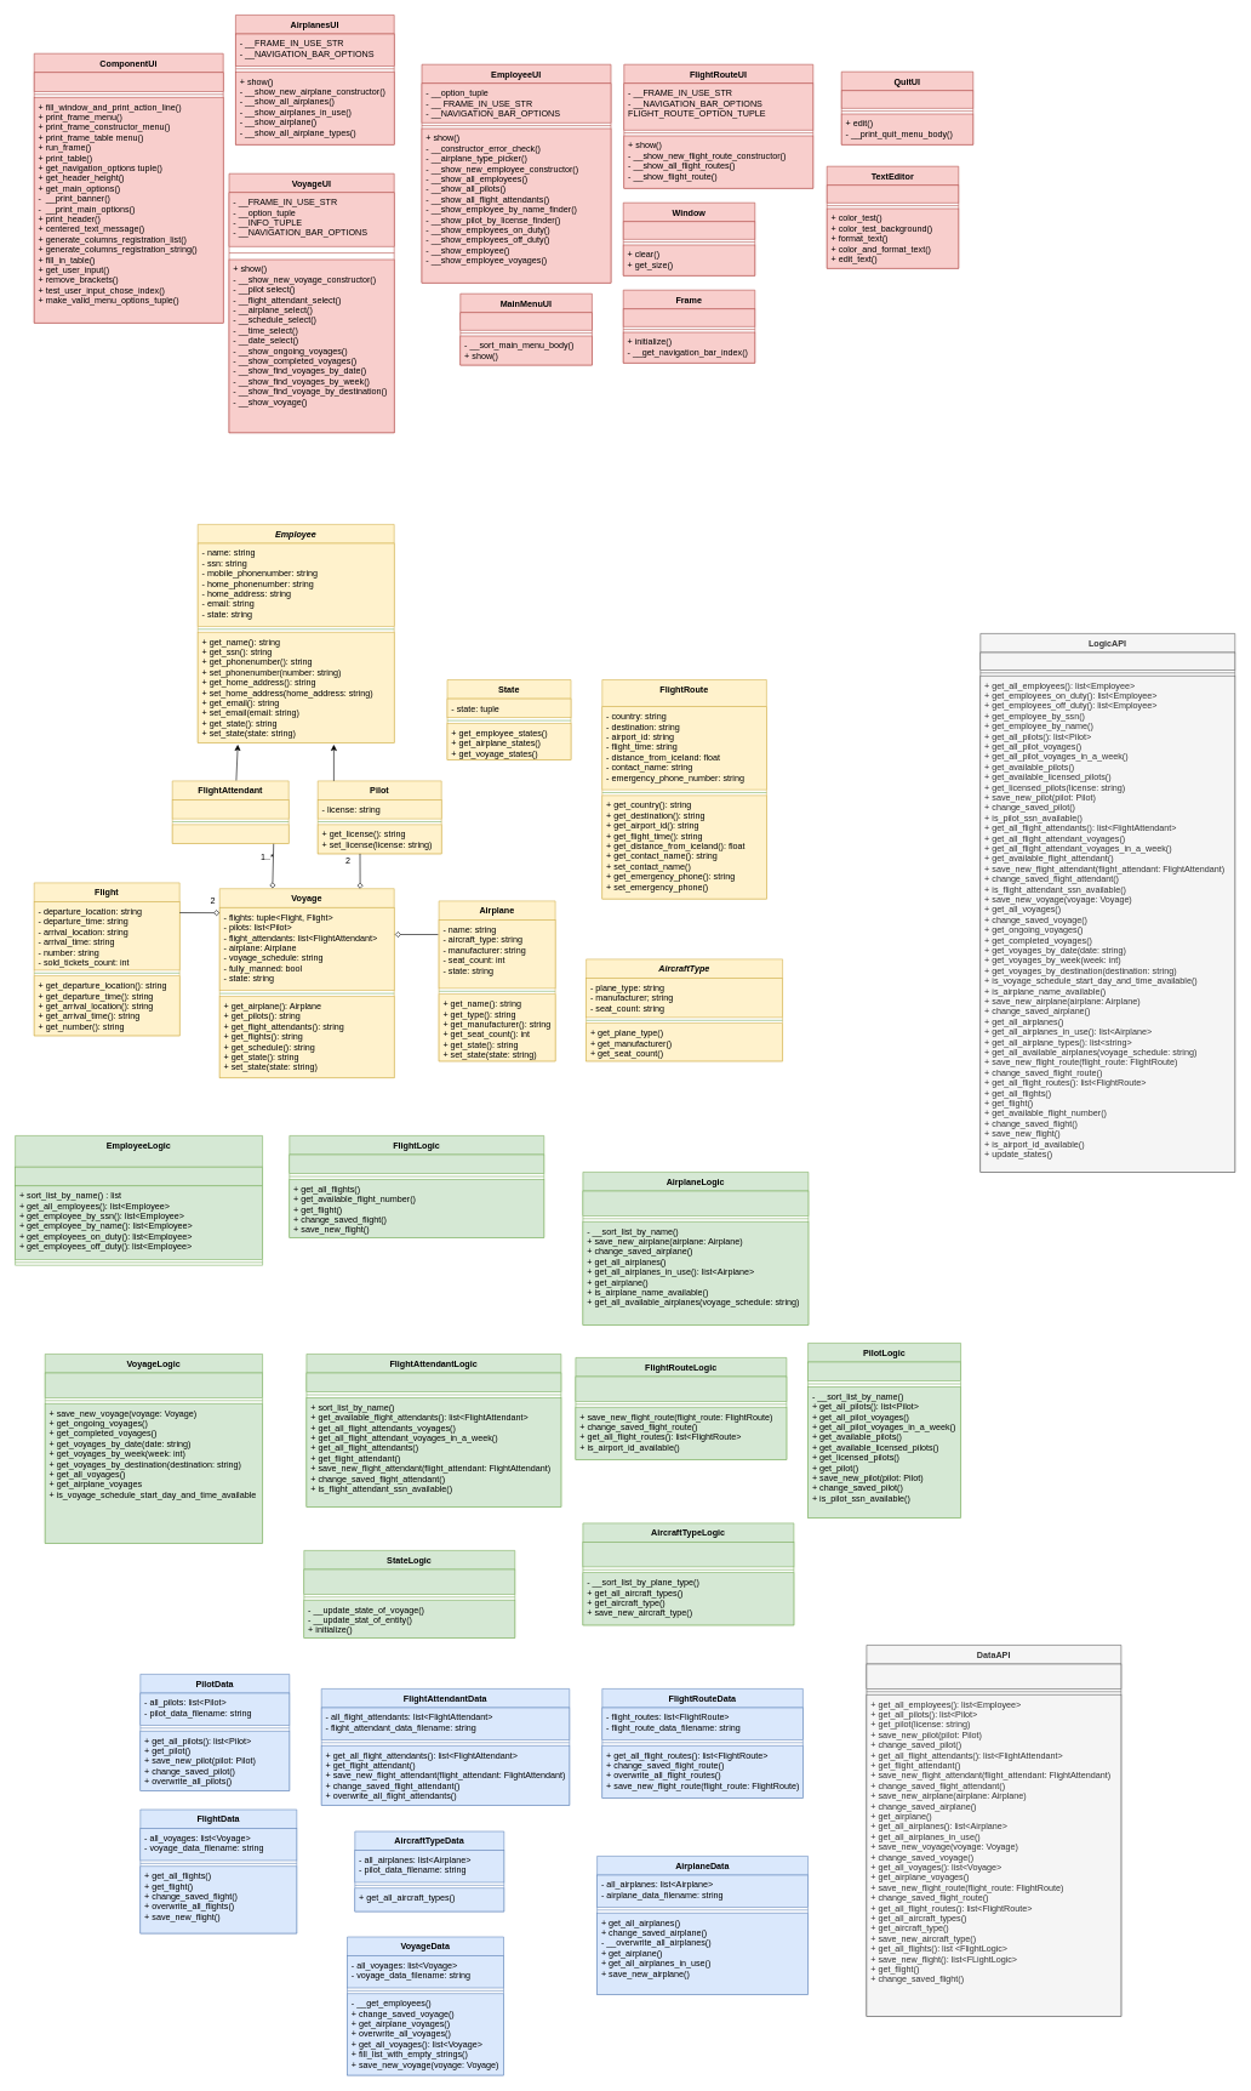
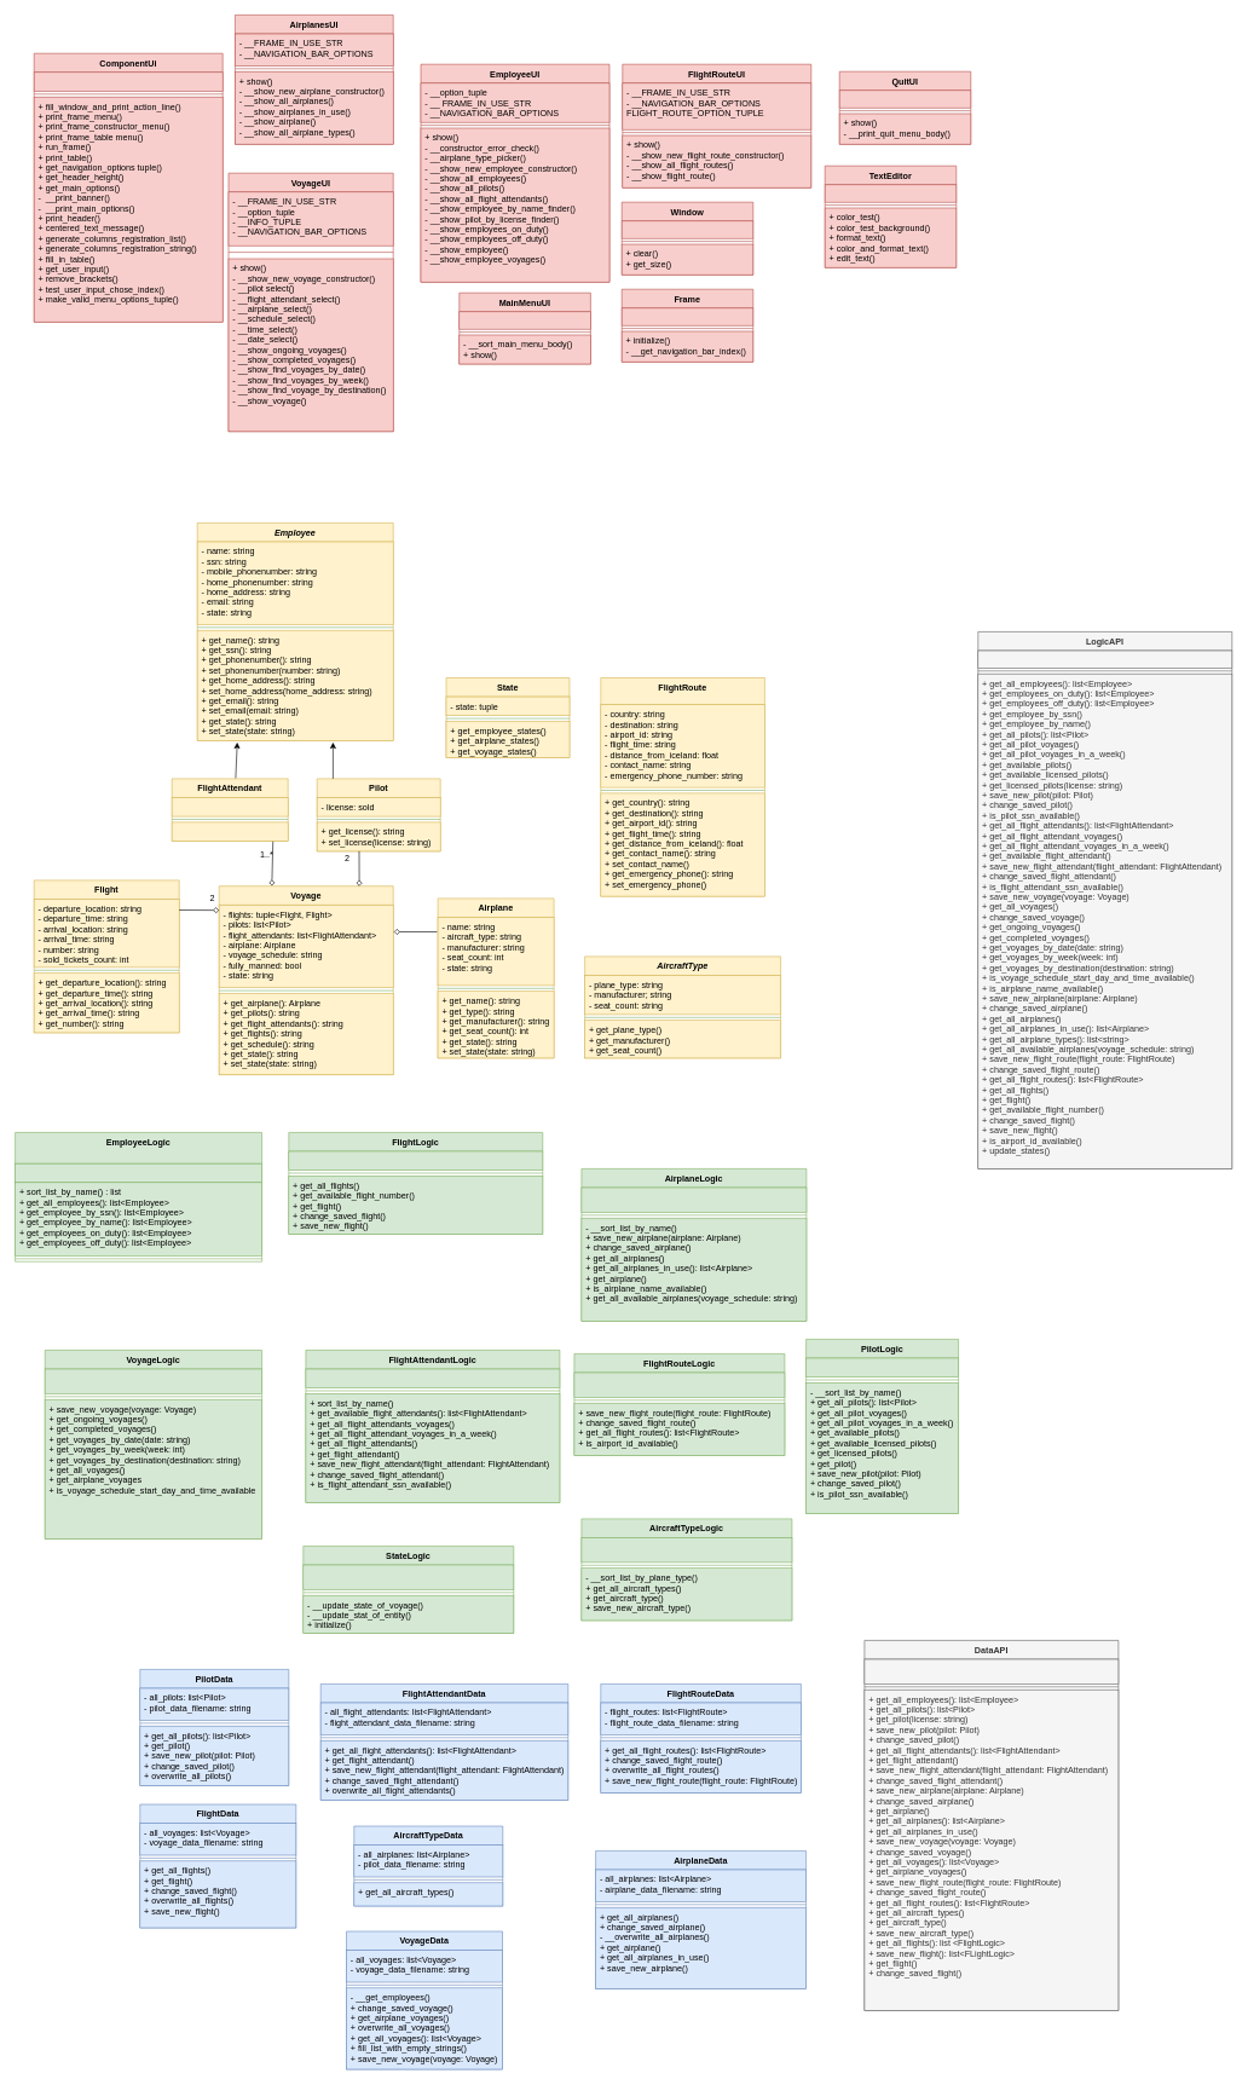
- <mxCell id="74" value="+ edit()&#10;- __print_quit_menu_body()" style="text;strokeColor=#b85450;fillColor=#f8cecc;align=left;verticalAlign=top;spacingLeft=4;spacingRight=4;overflow=hidden;rotatable=0;points=[[0,0.5],[1,0.5]];portConstraint=eastwest;" parent="71" vertex="1"><mxGeometry y="58" width="181" height="42" as="geometry" /></mxCell>
+ <mxCell id="74" value="+ show()&#10;- __print_quit_menu_body()" style="text;strokeColor=#b85450;fillColor=#f8cecc;align=left;verticalAlign=top;spacingLeft=4;spacingRight=4;overflow=hidden;rotatable=0;points=[[0,0.5],[1,0.5]];portConstraint=eastwest;" parent="71" vertex="1"><mxGeometry y="58" width="181" height="42" as="geometry" /></mxCell>
- <mxCell id="7" value="- license: string" style="text;strokeColor=#d6b656;fillColor=#fff2cc;align=left;verticalAlign=top;spacingLeft=4;spacingRight=4;overflow=hidden;rotatable=0;points=[[0,0.5],[1,0.5]];portConstraint=eastwest;" parent="6" vertex="1"><mxGeometry y="26" width="170" height="26" as="geometry" /></mxCell>
+ <mxCell id="7" value="- license: sold" style="text;strokeColor=#d6b656;fillColor=#fff2cc;align=left;verticalAlign=top;spacingLeft=4;spacingRight=4;overflow=hidden;rotatable=0;points=[[0,0.5],[1,0.5]];portConstraint=eastwest;" parent="6" vertex="1"><mxGeometry y="26" width="170" height="26" as="geometry" /></mxCell>
